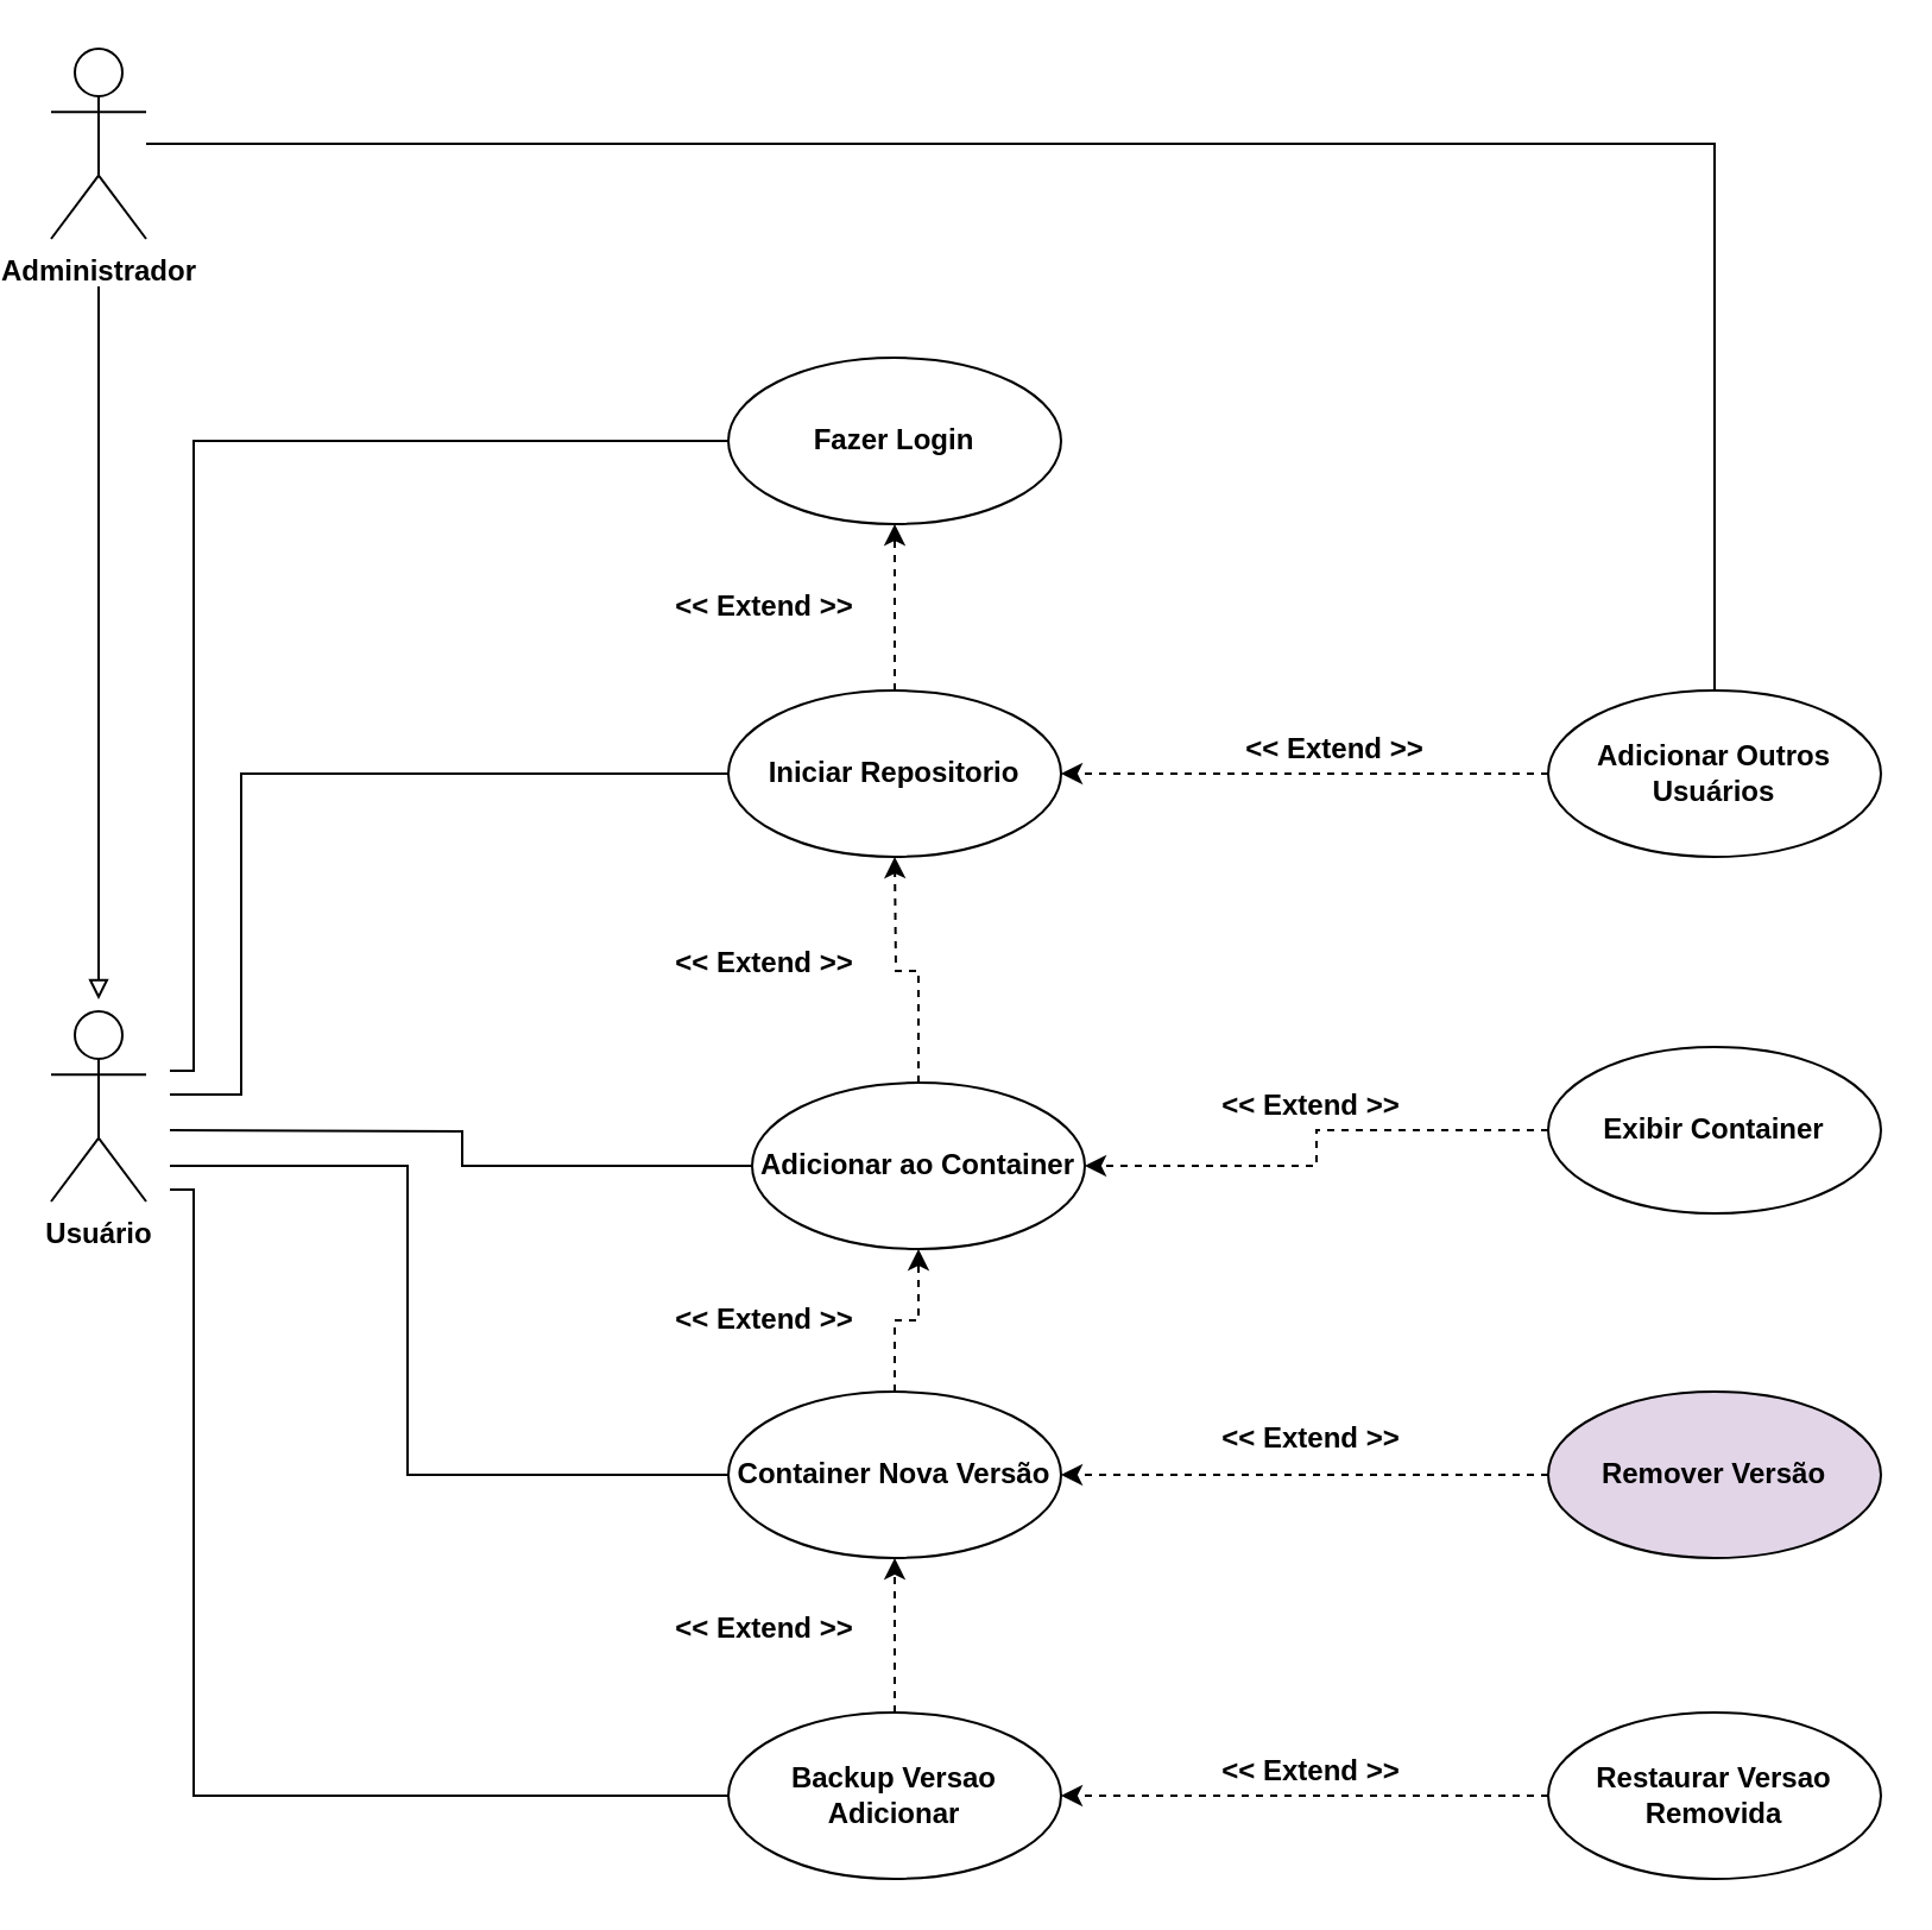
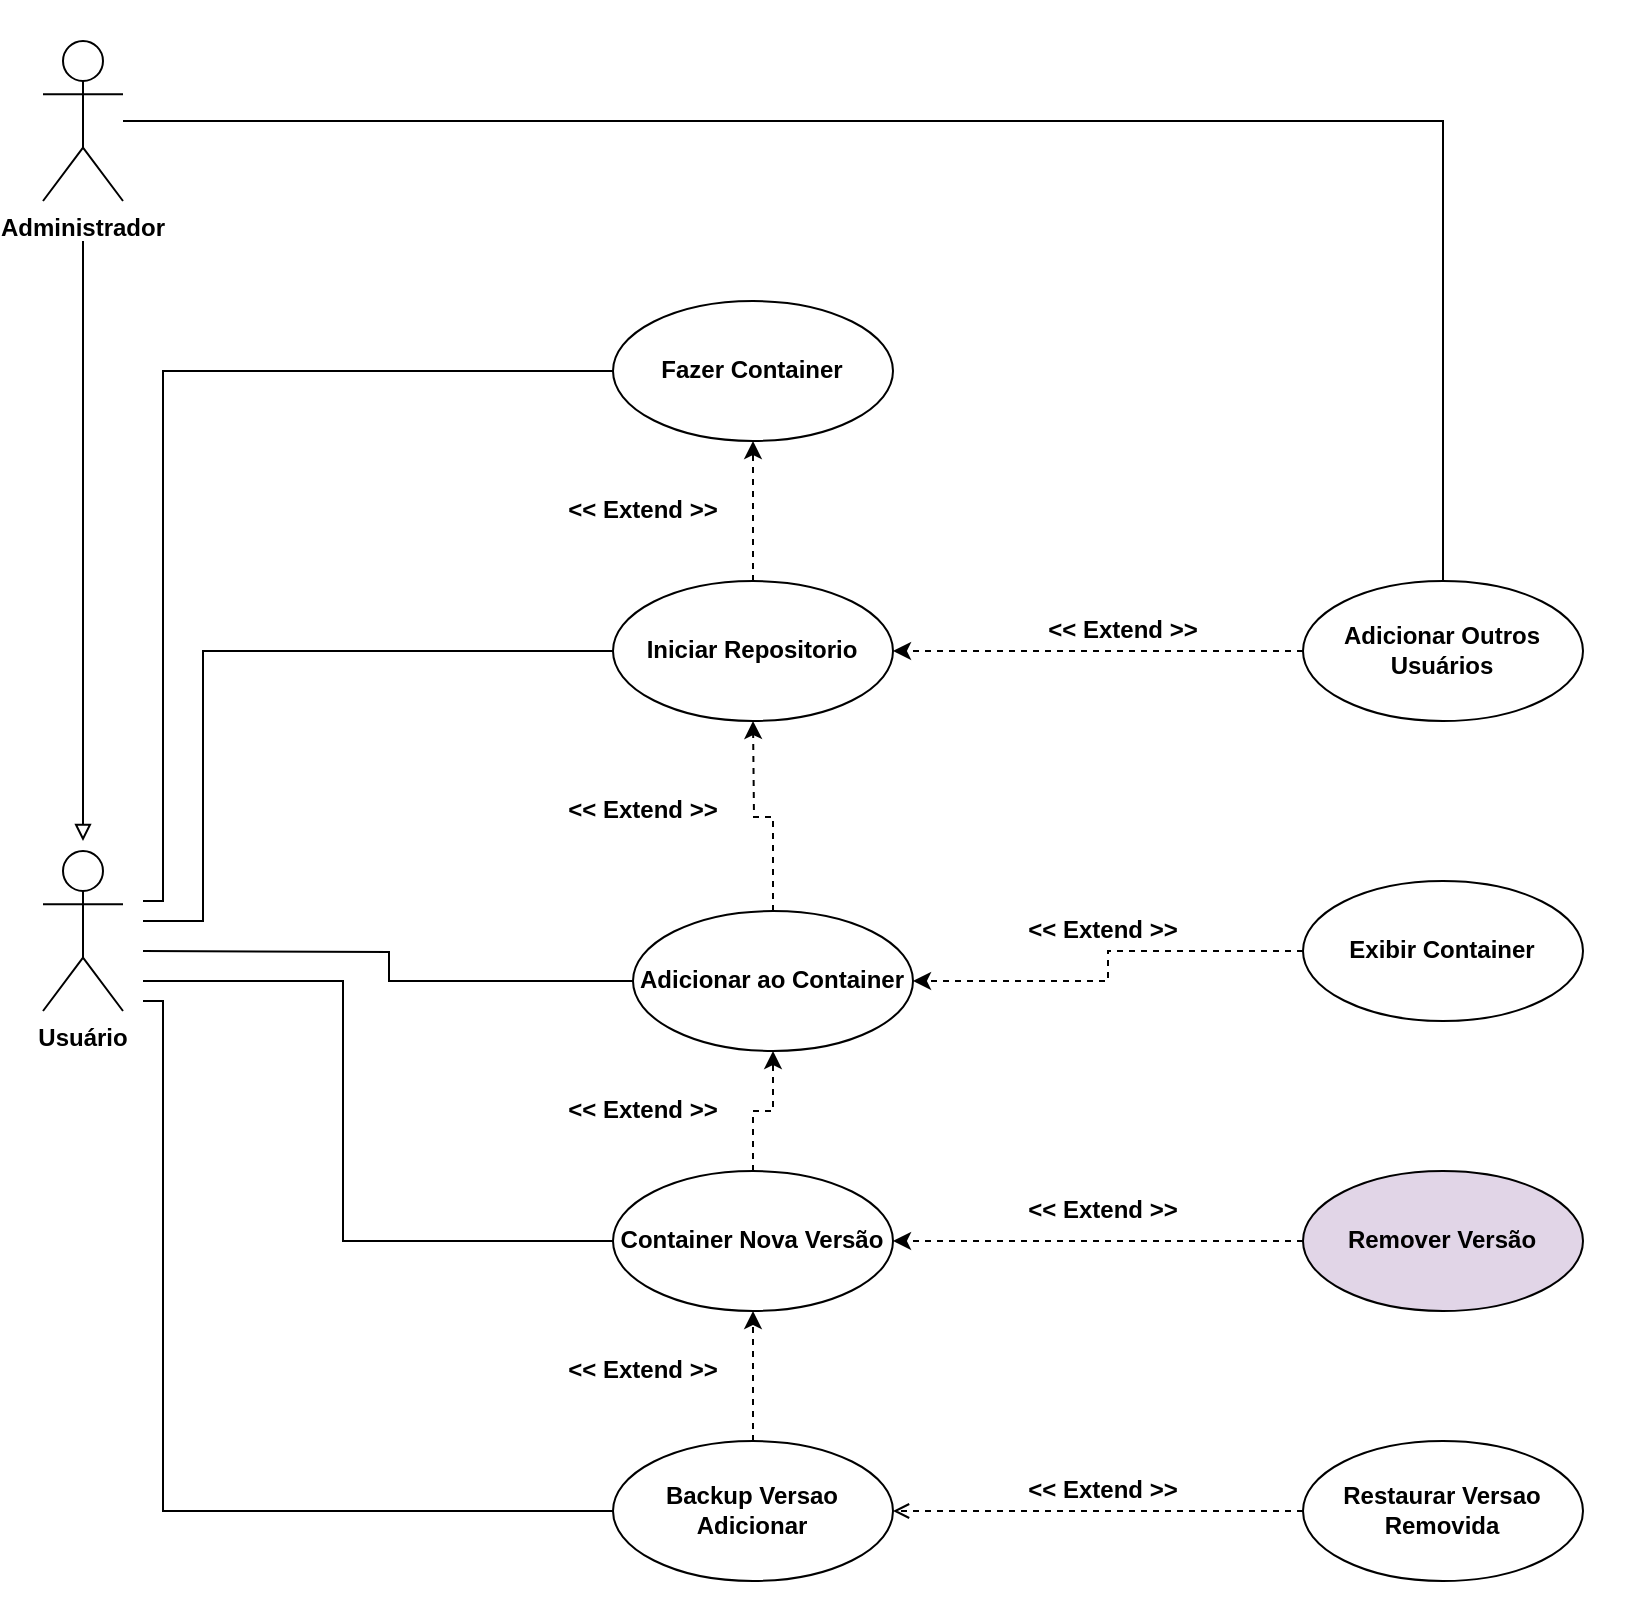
- <mxCell id="12" value="&lt;b&gt;Fazer Login&lt;/b&gt;" style="ellipse;whiteSpace=wrap;html=1;" parent="1" vertex="1"><mxGeometry x="305" y="150" width="140" height="70" as="geometry" /></mxCell>
+ <mxCell id="12" value="&lt;b&gt;Fazer Container&lt;/b&gt;" style="ellipse;whiteSpace=wrap;html=1;" parent="1" vertex="1"><mxGeometry x="305" y="150" width="140" height="70" as="geometry" /></mxCell>
- <mxCell id="27" style="edgeStyle=orthogonalEdgeStyle;rounded=0;orthogonalLoop=1;jettySize=auto;html=1;exitX=0;exitY=0.5;exitDx=0;exitDy=0;entryX=1;entryY=0.5;entryDx=0;entryDy=0;dashed=1;" parent="1" source="28" target="25" edge="1"><mxGeometry relative="1" as="geometry" /></mxCell>
+ <mxCell id="27" style="edgeStyle=orthogonalEdgeStyle;rounded=0;orthogonalLoop=1;jettySize=auto;html=1;exitX=0;exitY=0.5;exitDx=0;exitDy=0;entryX=1;entryY=0.5;entryDx=0;entryDy=0;dashed=1;endArrow=open;" parent="1" source="28" target="25" edge="1"><mxGeometry relative="1" as="geometry" /></mxCell>
